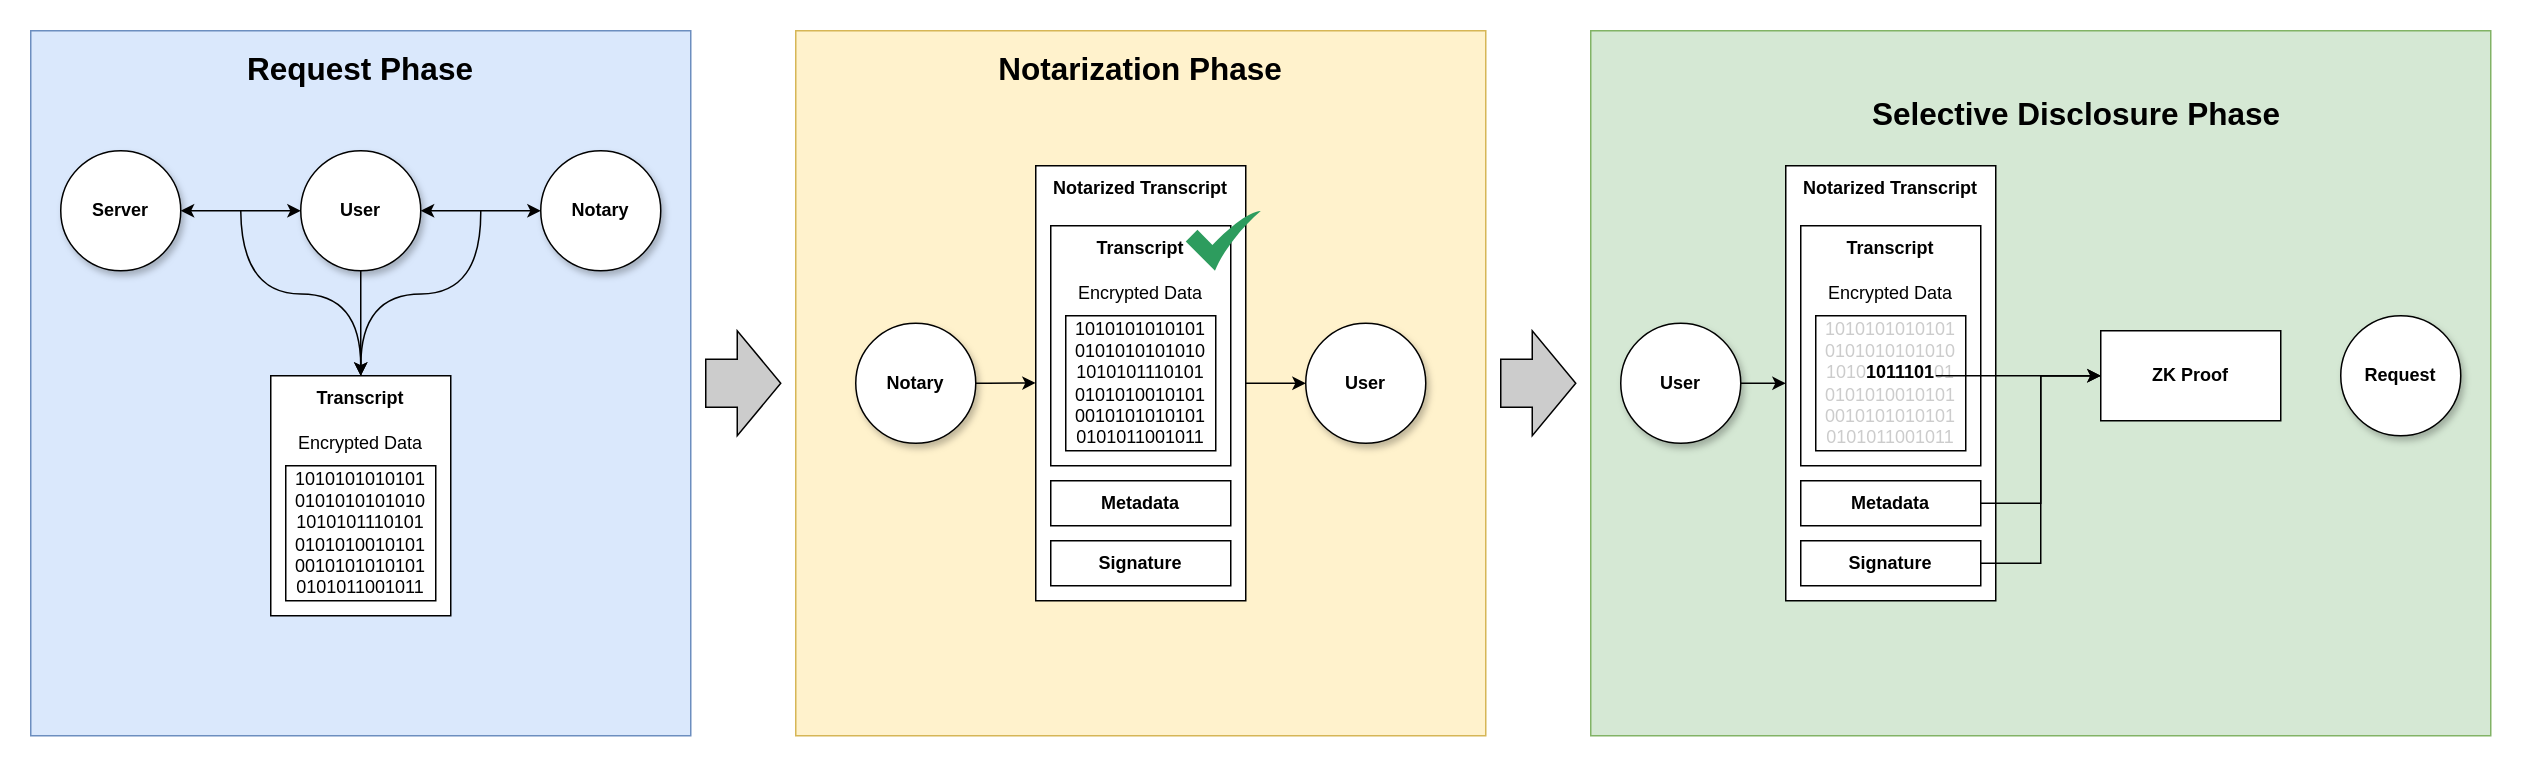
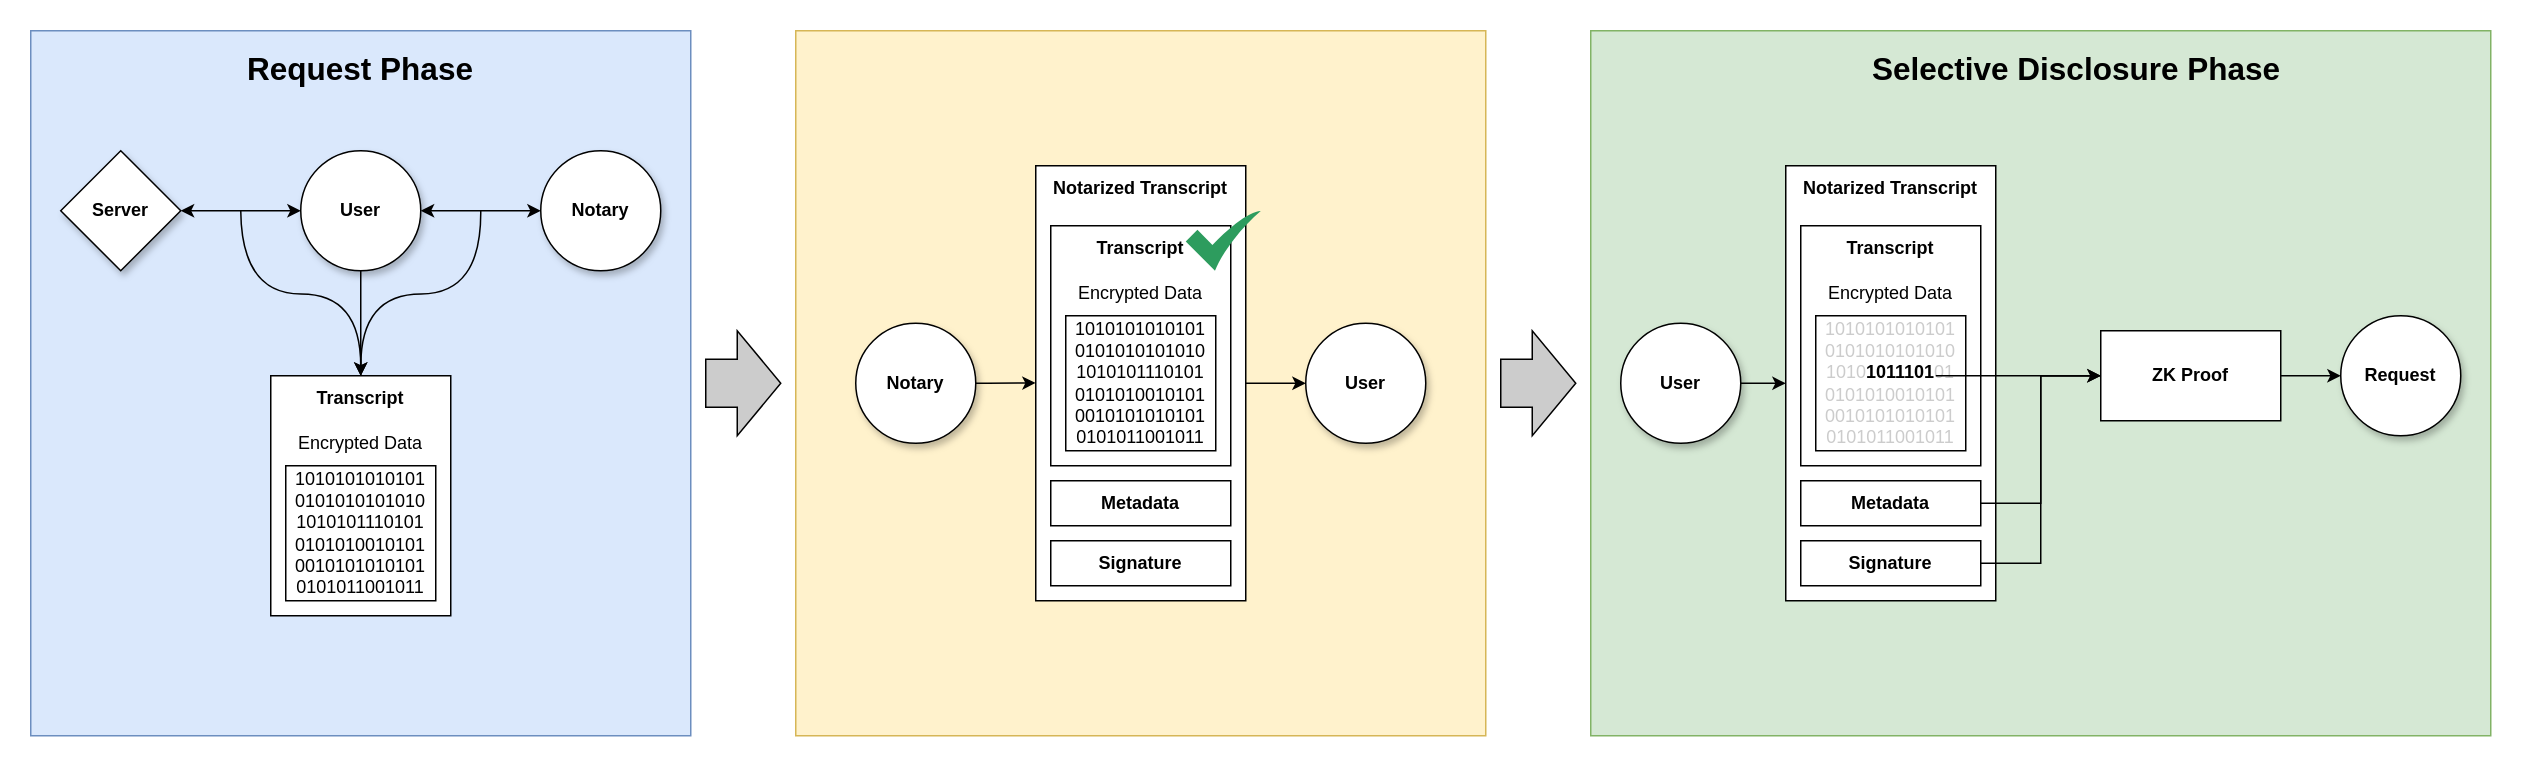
- <mxCell id="4" value="Notarization Phase" style="text;html=1;strokeColor=none;fillColor=none;align=center;verticalAlign=middle;whiteSpace=wrap;rounded=0;fontStyle=1;fontSize=21;" parent="2" vertex="1"><mxGeometry x="130" y="10" width="200" height="30" as="geometry" /></mxCell>
- <mxCell id="22" value="Selective Disclosure Phase" style="text;html=1;strokeColor=none;fillColor=none;align=center;verticalAlign=middle;whiteSpace=wrap;rounded=0;fontStyle=1;fontSize=21;" parent="1" vertex="1"><mxGeometry x="1219.997" y="60" width="327.826" height="30" as="geometry" /></mxCell>
+ <mxCell id="22" value="Selective Disclosure Phase" style="text;html=1;strokeColor=none;fillColor=none;align=center;verticalAlign=middle;whiteSpace=wrap;rounded=0;fontStyle=1;fontSize=21;" parent="1" vertex="1"><mxGeometry x="1219.997" y="30" width="327.826" height="30" as="geometry" /></mxCell>
- <mxCell id="44" value="&lt;b&gt;Server&lt;/b&gt;" style="ellipse;whiteSpace=wrap;html=1;aspect=fixed;shadow=1;" parent="41" vertex="1"><mxGeometry x="20" y="80" width="80" height="80" as="geometry" /></mxCell>
+ <mxCell id="44" value="&lt;b&gt;Server&lt;/b&gt;" style="rhombus;whiteSpace=wrap;html=1;aspect=fixed;shadow=1;" parent="41" vertex="1"><mxGeometry x="20" y="80" width="80" height="80" as="geometry" /></mxCell>
+ <mxCell id="26" style="edgeStyle=orthogonalEdgeStyle;rounded=0;orthogonalLoop=1;jettySize=auto;html=1;entryX=0;entryY=0.5;entryDx=0;entryDy=0;fontSize=12;fontColor=#000000;startArrow=none;startFill=0;endArrow=classic;endFill=1;fillColor=#000000;" parent="1" source="37" target="23" edge="1"><mxGeometry relative="1" as="geometry" /></mxCell>
